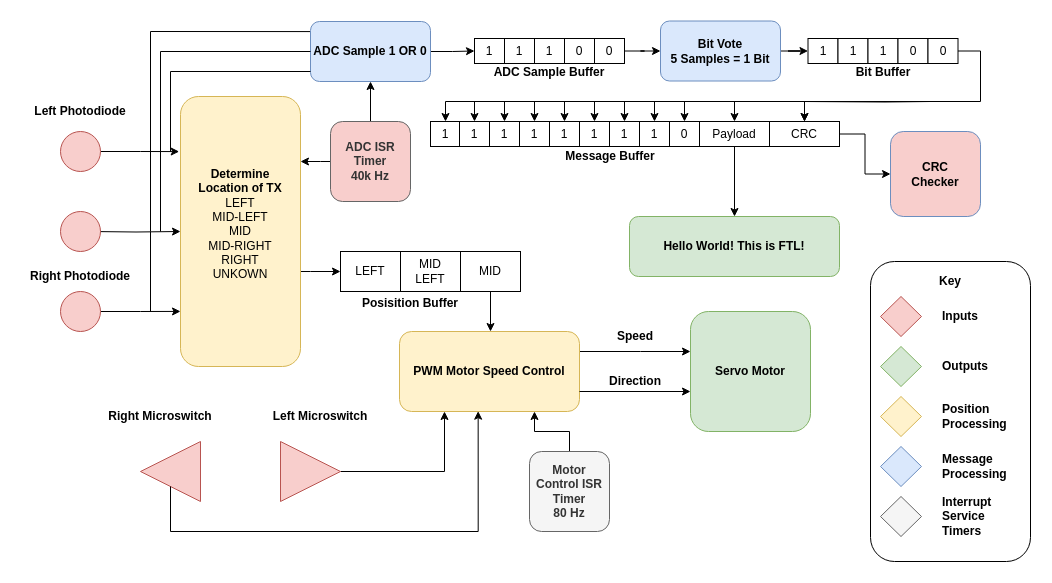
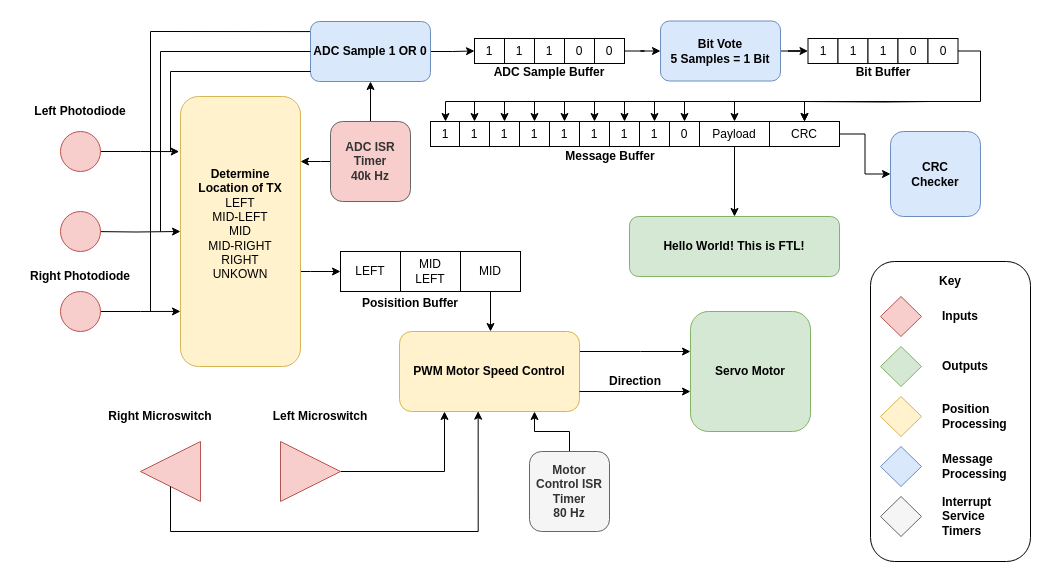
- <mxCell id="61" value="&lt;b&gt;CRC&lt;/b&gt;&lt;div&gt;&lt;b&gt;Checker&lt;/b&gt;&lt;/div&gt;" style="rounded=1;whiteSpace=wrap;html=1;fillColor=#f8cecc;strokeColor=#6c8ebf;" parent="1" vertex="1"><mxGeometry x="890" y="131" width="90" height="85" as="geometry" /></mxCell>
+ <mxCell id="61" value="&lt;b&gt;CRC&lt;/b&gt;&lt;div&gt;&lt;b&gt;Checker&lt;/b&gt;&lt;/div&gt;" style="rounded=1;whiteSpace=wrap;html=1;fillColor=#dae8fc;strokeColor=#6c8ebf;" parent="1" vertex="1"><mxGeometry x="890" y="131" width="90" height="85" as="geometry" /></mxCell>
- <mxCell id="64" value="&lt;b&gt;Speed&lt;/b&gt;" style="text;strokeColor=none;align=center;fillColor=none;html=1;verticalAlign=middle;whiteSpace=wrap;rounded=0;" parent="1" vertex="1"><mxGeometry x="605" y="321" width="60" height="30" as="geometry" /></mxCell>
